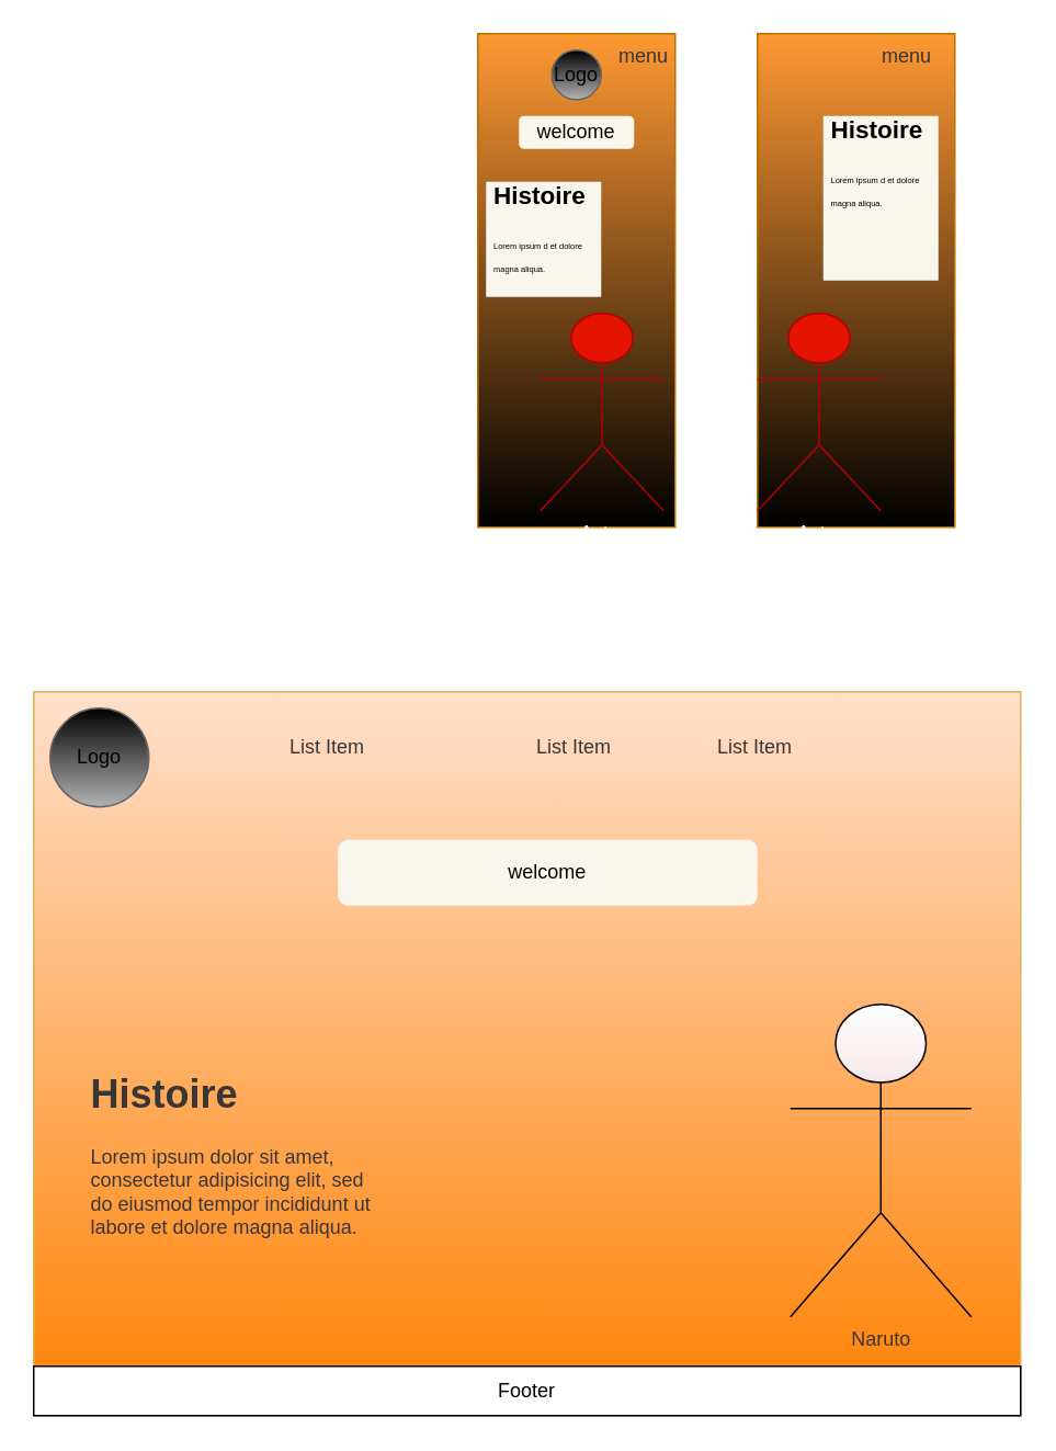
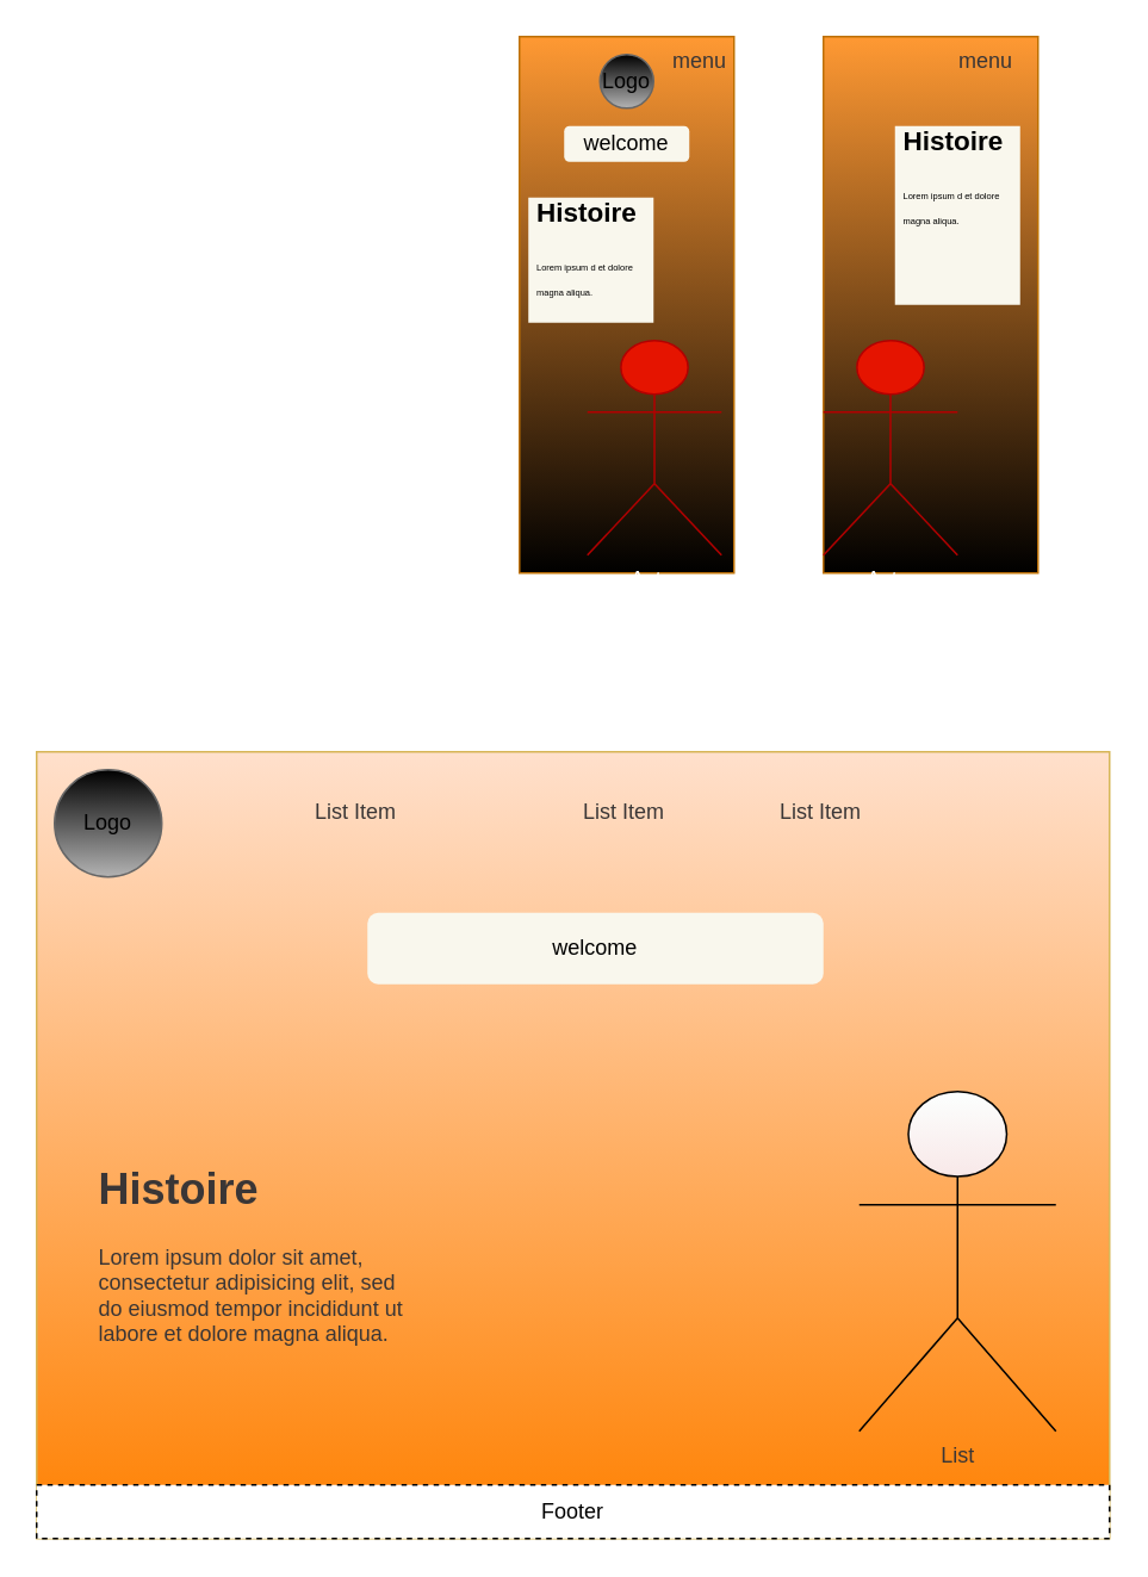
- <mxCell id="9" value="Naruto" style="shape=umlActor;verticalLabelPosition=bottom;verticalAlign=top;html=1;outlineConnect=0;fontColor=#3a3636;fillColor=#f8e8e8;gradientColor=#FCFFFE;gradientDirection=north;" vertex="1" parent="1"><mxGeometry x="480" y="610" width="110" height="190" as="geometry" /></mxCell>
+ <mxCell id="9" value="List" style="shape=umlActor;verticalLabelPosition=bottom;verticalAlign=top;html=1;outlineConnect=0;fontColor=#3a3636;fillColor=#f8e8e8;gradientColor=#FCFFFE;gradientDirection=north;" vertex="1" parent="1"><mxGeometry x="480" y="610" width="110" height="190" as="geometry" /></mxCell>
- <mxCell id="6" value="Footer" style="rounded=0;whiteSpace=wrap;html=1;" vertex="1" parent="1"><mxGeometry x="20" y="830" width="600" height="30" as="geometry" /></mxCell>
+ <mxCell id="6" value="Footer" style="rounded=0;whiteSpace=wrap;html=1;dashed=1;" vertex="1" parent="1"><mxGeometry x="20" y="830" width="600" height="30" as="geometry" /></mxCell>
